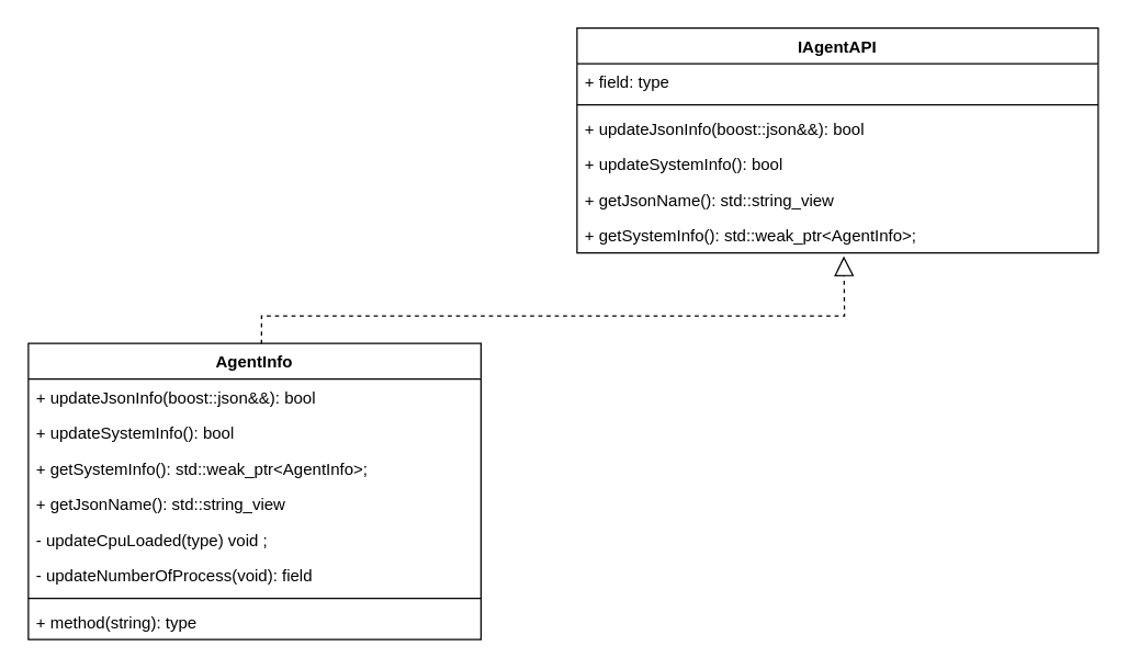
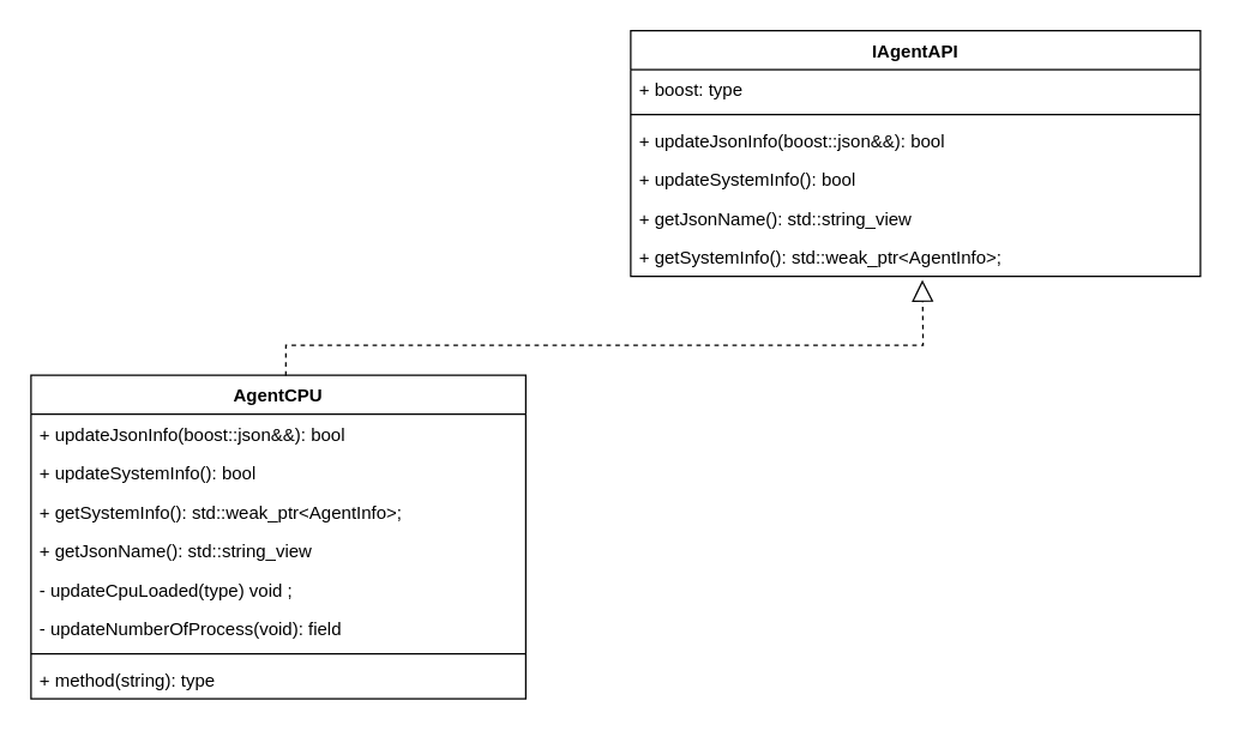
- <mxCell id="3" value="+ field: type" style="text;strokeColor=none;fillColor=none;align=left;verticalAlign=top;spacingLeft=4;spacingRight=4;overflow=hidden;rotatable=0;points=[[0,0.5],[1,0.5]];portConstraint=eastwest;whiteSpace=wrap;html=1;" vertex="1" parent="2"><mxGeometry y="26" width="380" height="26" as="geometry" /></mxCell>
+ <mxCell id="3" value="+ boost: type" style="text;strokeColor=none;fillColor=none;align=left;verticalAlign=top;spacingLeft=4;spacingRight=4;overflow=hidden;rotatable=0;points=[[0,0.5],[1,0.5]];portConstraint=eastwest;whiteSpace=wrap;html=1;" vertex="1" parent="2"><mxGeometry y="26" width="380" height="26" as="geometry" /></mxCell>
- <mxCell id="9" value="AgentInfo" style="swimlane;fontStyle=1;align=center;verticalAlign=top;childLayout=stackLayout;horizontal=1;startSize=26;horizontalStack=0;resizeParent=1;resizeParentMax=0;resizeLast=0;collapsible=1;marginBottom=0;whiteSpace=wrap;html=1;" vertex="1" parent="1"><mxGeometry x="20" y="250" width="330" height="216" as="geometry" /></mxCell>
+ <mxCell id="9" value="AgentCPU" style="swimlane;fontStyle=1;align=center;verticalAlign=top;childLayout=stackLayout;horizontal=1;startSize=26;horizontalStack=0;resizeParent=1;resizeParentMax=0;resizeLast=0;collapsible=1;marginBottom=0;whiteSpace=wrap;html=1;" vertex="1" parent="1"><mxGeometry x="20" y="250" width="330" height="216" as="geometry" /></mxCell>
